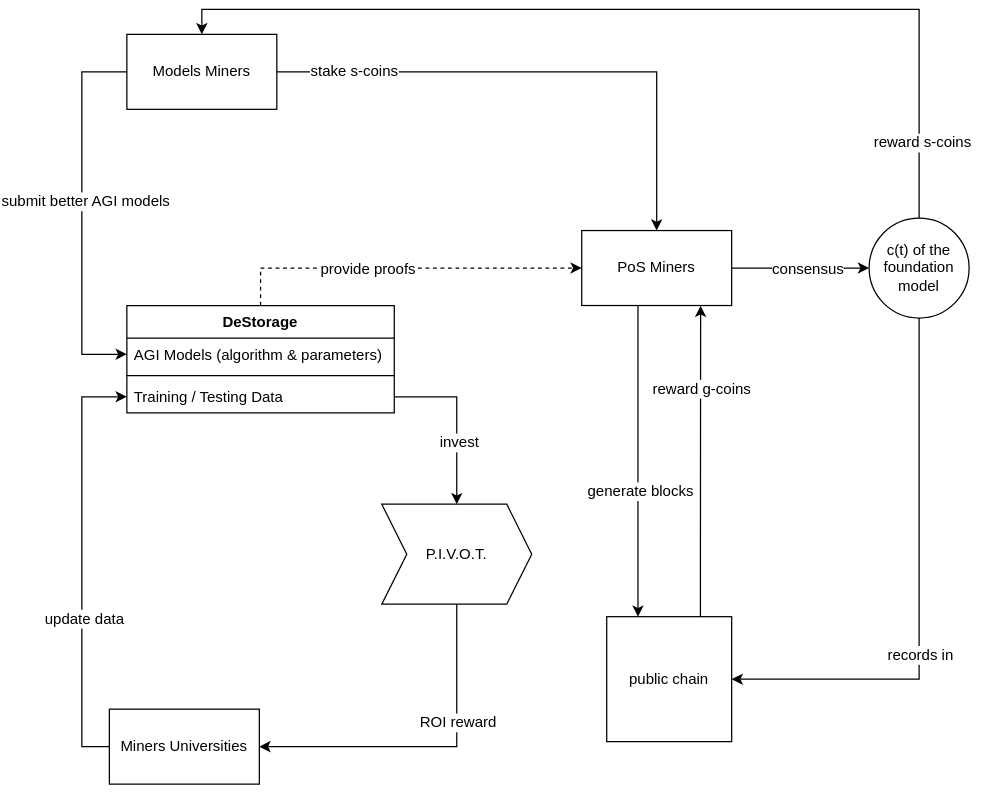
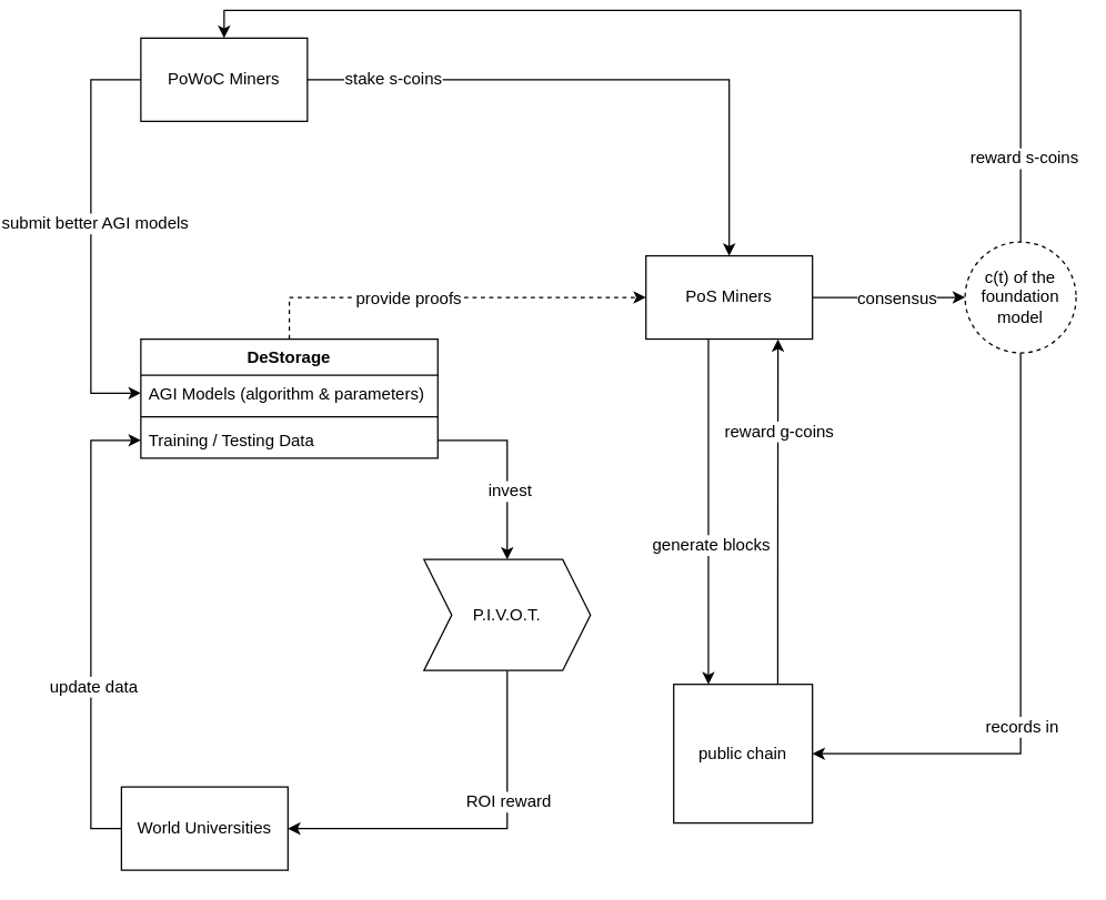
- <mxCell id="25" value="Models Miners" style="rounded=0;whiteSpace=wrap;html=1;" vertex="1" parent="1"><mxGeometry x="56" y="20" width="120" height="60" as="geometry" /></mxCell>
+ <mxCell id="25" value="PoWoC Miners" style="rounded=0;whiteSpace=wrap;html=1;" vertex="1" parent="1"><mxGeometry x="56" y="20" width="120" height="60" as="geometry" /></mxCell>
- <mxCell id="15" value="c(t) of the foundation model" style="ellipse;whiteSpace=wrap;html=1;aspect=fixed;" vertex="1" parent="1"><mxGeometry x="650" y="167" width="80" height="80" as="geometry" /></mxCell>
+ <mxCell id="15" value="c(t) of the foundation model" style="ellipse;whiteSpace=wrap;html=1;aspect=fixed;dashed=1;" vertex="1" parent="1"><mxGeometry x="650" y="167" width="80" height="80" as="geometry" /></mxCell>
- <mxCell id="28" value="Miners Universities" style="rounded=0;whiteSpace=wrap;html=1;" vertex="1" parent="1"><mxGeometry x="42" y="560" width="120" height="60" as="geometry" /></mxCell>
+ <mxCell id="28" value="World Universities" style="rounded=0;whiteSpace=wrap;html=1;" vertex="1" parent="1"><mxGeometry x="42" y="560" width="120" height="60" as="geometry" /></mxCell>
